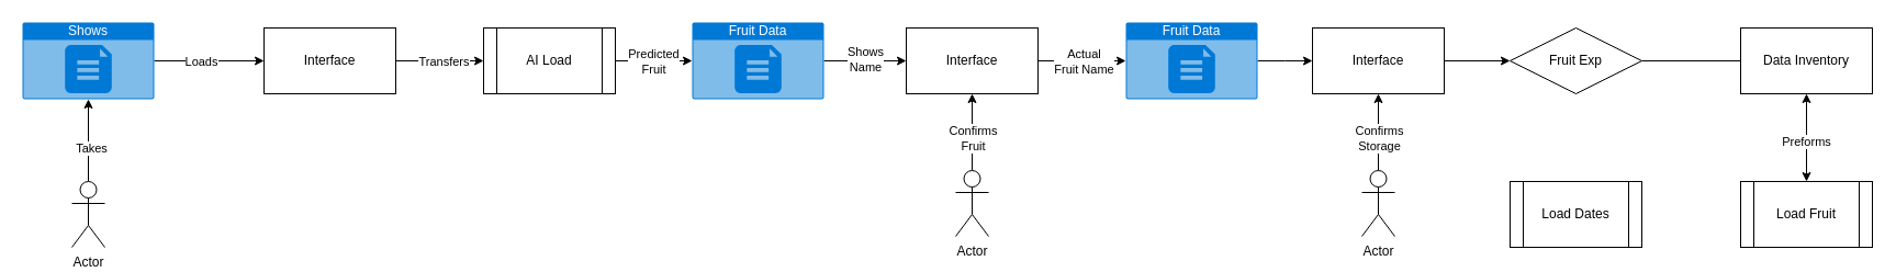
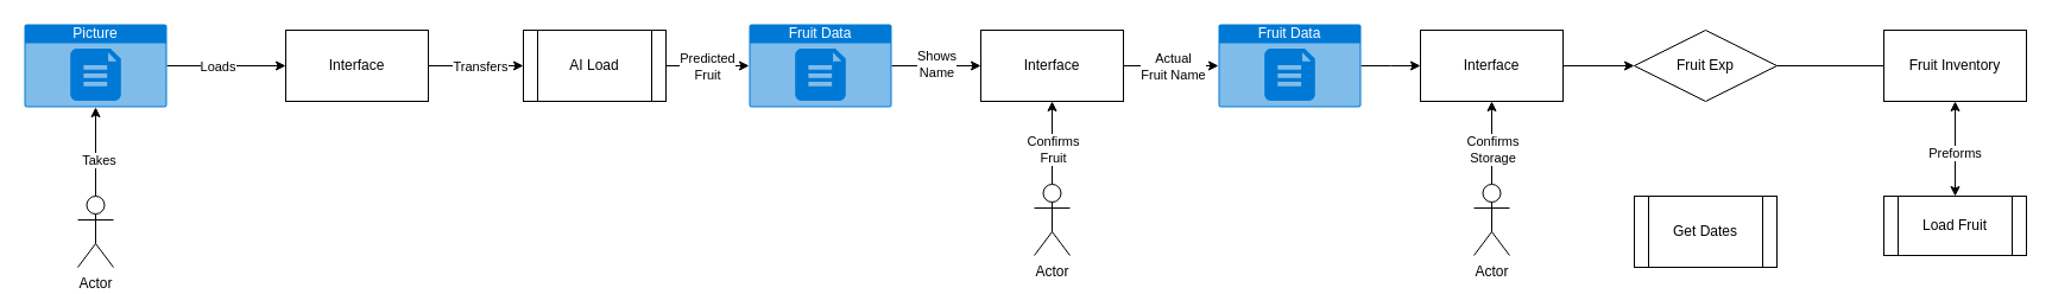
- <mxCell id="10" value="Shows" style="html=1;whiteSpace=wrap;strokeColor=none;fillColor=#0079D6;labelPosition=center;verticalLabelPosition=middle;verticalAlign=top;align=center;fontSize=12;outlineConnect=0;spacingTop=-6;fontColor=#FFFFFF;sketch=0;shape=mxgraph.sitemap.document;" parent="1" vertex="1"><mxGeometry x="20" y="20" width="120" height="70" as="geometry" /></mxCell>
+ <mxCell id="10" value="Picture" style="html=1;whiteSpace=wrap;strokeColor=none;fillColor=#0079D6;labelPosition=center;verticalLabelPosition=middle;verticalAlign=top;align=center;fontSize=12;outlineConnect=0;spacingTop=-6;fontColor=#FFFFFF;sketch=0;shape=mxgraph.sitemap.document;" parent="1" vertex="1"><mxGeometry x="20" y="20" width="120" height="70" as="geometry" /></mxCell>
- <mxCell id="28" value="Data Inventory" style="rounded=0;whiteSpace=wrap;html=1;" parent="1" vertex="1"><mxGeometry x="1585" y="25" width="120" height="60" as="geometry" /></mxCell>
+ <mxCell id="28" value="Fruit Inventory" style="rounded=0;whiteSpace=wrap;html=1;" parent="1" vertex="1"><mxGeometry x="1585" y="25" width="120" height="60" as="geometry" /></mxCell>
- <mxCell id="25" value="Load Dates" style="shape=process;whiteSpace=wrap;html=1;backgroundOutline=1;" parent="1" vertex="1"><mxGeometry x="1375" y="165" width="120" height="60" as="geometry" /></mxCell>
+ <mxCell id="25" value="Get Dates" style="shape=process;whiteSpace=wrap;html=1;backgroundOutline=1;" parent="1" vertex="1"><mxGeometry x="1375" y="165" width="120" height="60" as="geometry" /></mxCell>
- <mxCell id="31" value="Load Fruit" style="shape=process;whiteSpace=wrap;html=1;backgroundOutline=1;" parent="1" vertex="1"><mxGeometry x="1585" y="165" width="120" height="60" as="geometry" /></mxCell>
+ <mxCell id="31" value="Load Fruit" style="shape=process;whiteSpace=wrap;html=1;backgroundOutline=1;" parent="1" vertex="1"><mxGeometry x="1585" y="165" width="120" height="50" as="geometry" /></mxCell>
